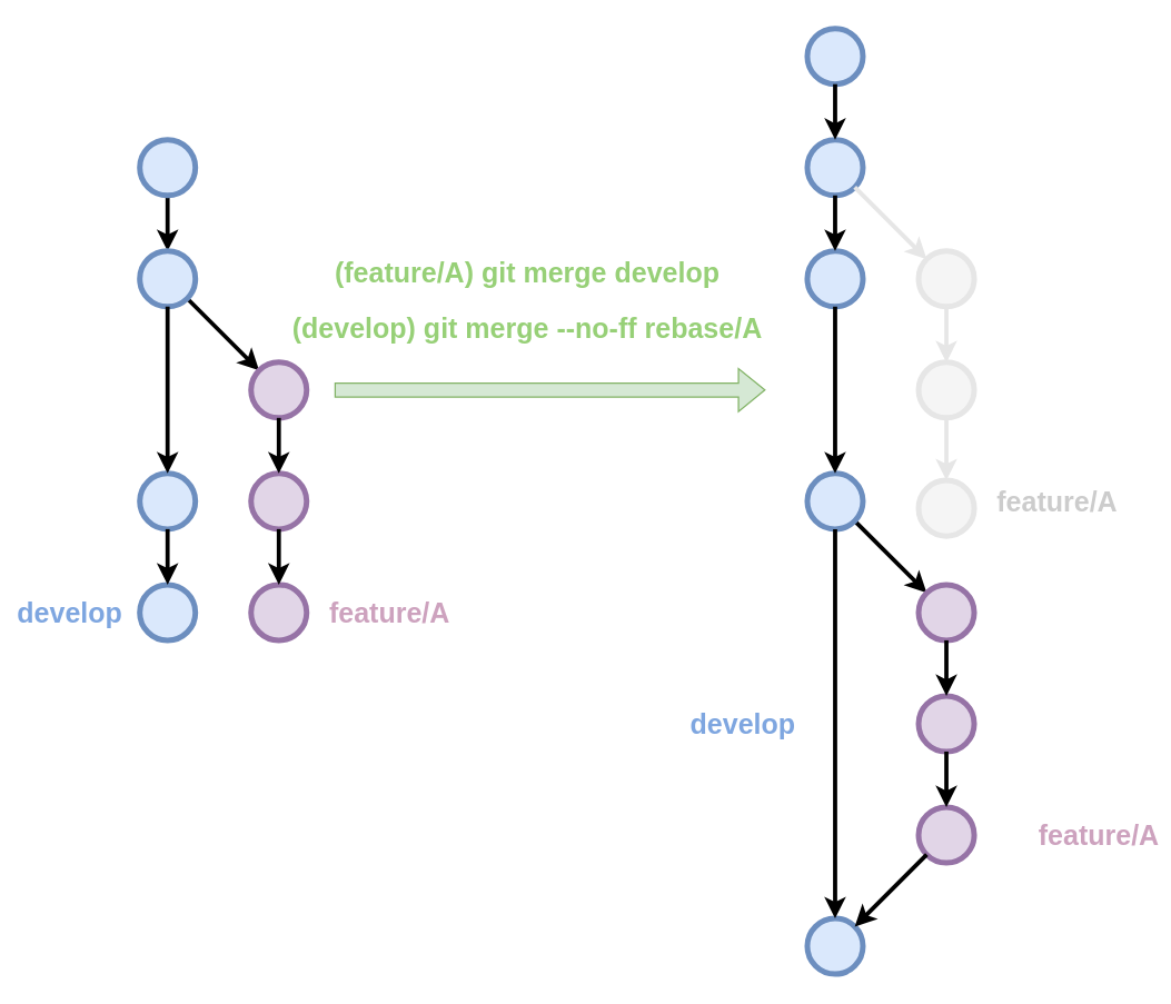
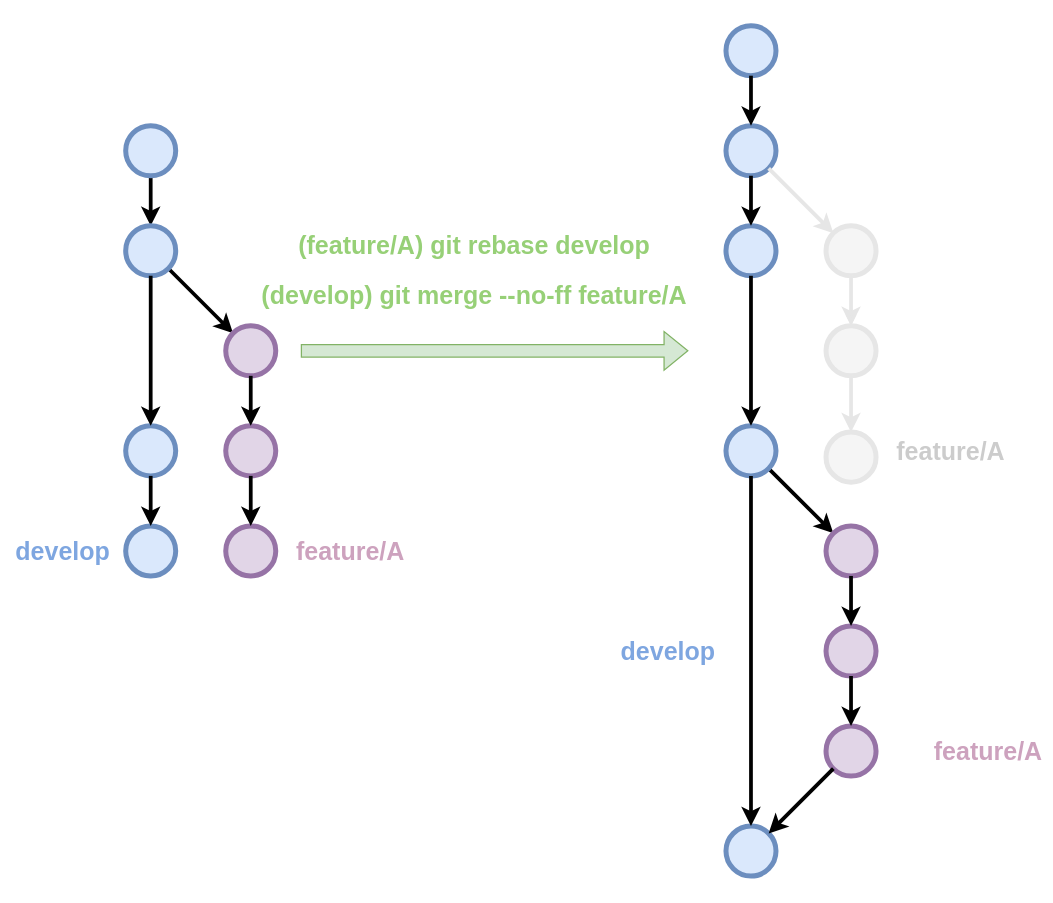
- <mxCell id="3" value="&lt;font size=&quot;1&quot; color=&quot;#97d077&quot; style=&quot;&quot;&gt;&lt;b style=&quot;font-size: 20px;&quot;&gt;(feature/A) git merge&amp;nbsp;&lt;/b&gt;&lt;/font&gt;&lt;b style=&quot;color: rgb(151, 208, 119); font-size: 20px;&quot;&gt;develop&lt;/b&gt;" style="text;html=1;align=center;verticalAlign=middle;whiteSpace=wrap;rounded=0;" parent="1" vertex="1"><mxGeometry x="194" y="180" width="370" height="30" as="geometry" /></mxCell>
+ <mxCell id="3" value="&lt;font size=&quot;1&quot; color=&quot;#97d077&quot; style=&quot;&quot;&gt;&lt;b style=&quot;font-size: 20px;&quot;&gt;(feature/A) git rebase&amp;nbsp;&lt;/b&gt;&lt;/font&gt;&lt;b style=&quot;color: rgb(151, 208, 119); font-size: 20px;&quot;&gt;develop&lt;/b&gt;" style="text;html=1;align=center;verticalAlign=middle;whiteSpace=wrap;rounded=0;" parent="1" vertex="1"><mxGeometry x="194" y="180" width="370" height="30" as="geometry" /></mxCell>
- <mxCell id="20" value="&lt;font size=&quot;1&quot; color=&quot;#97d077&quot; style=&quot;&quot;&gt;&lt;b style=&quot;font-size: 20px;&quot;&gt;(&lt;/b&gt;&lt;/font&gt;&lt;b style=&quot;color: rgb(151, 208, 119); font-size: 20px;&quot;&gt;develop&lt;/b&gt;&lt;font size=&quot;1&quot; color=&quot;#97d077&quot; style=&quot;&quot;&gt;&lt;b style=&quot;font-size: 20px;&quot;&gt;) git merge --no-ff rebase/A&lt;/b&gt;&lt;/font&gt;" style="text;html=1;align=center;verticalAlign=middle;whiteSpace=wrap;rounded=0;" parent="1" vertex="1"><mxGeometry x="194" y="220" width="370" height="30" as="geometry" /></mxCell>
+ <mxCell id="20" value="&lt;font size=&quot;1&quot; color=&quot;#97d077&quot; style=&quot;&quot;&gt;&lt;b style=&quot;font-size: 20px;&quot;&gt;(&lt;/b&gt;&lt;/font&gt;&lt;b style=&quot;color: rgb(151, 208, 119); font-size: 20px;&quot;&gt;develop&lt;/b&gt;&lt;font size=&quot;1&quot; color=&quot;#97d077&quot; style=&quot;&quot;&gt;&lt;b style=&quot;font-size: 20px;&quot;&gt;) git merge --no-ff feature/A&lt;/b&gt;&lt;/font&gt;" style="text;html=1;align=center;verticalAlign=middle;whiteSpace=wrap;rounded=0;" parent="1" vertex="1"><mxGeometry x="194" y="220" width="370" height="30" as="geometry" /></mxCell>
